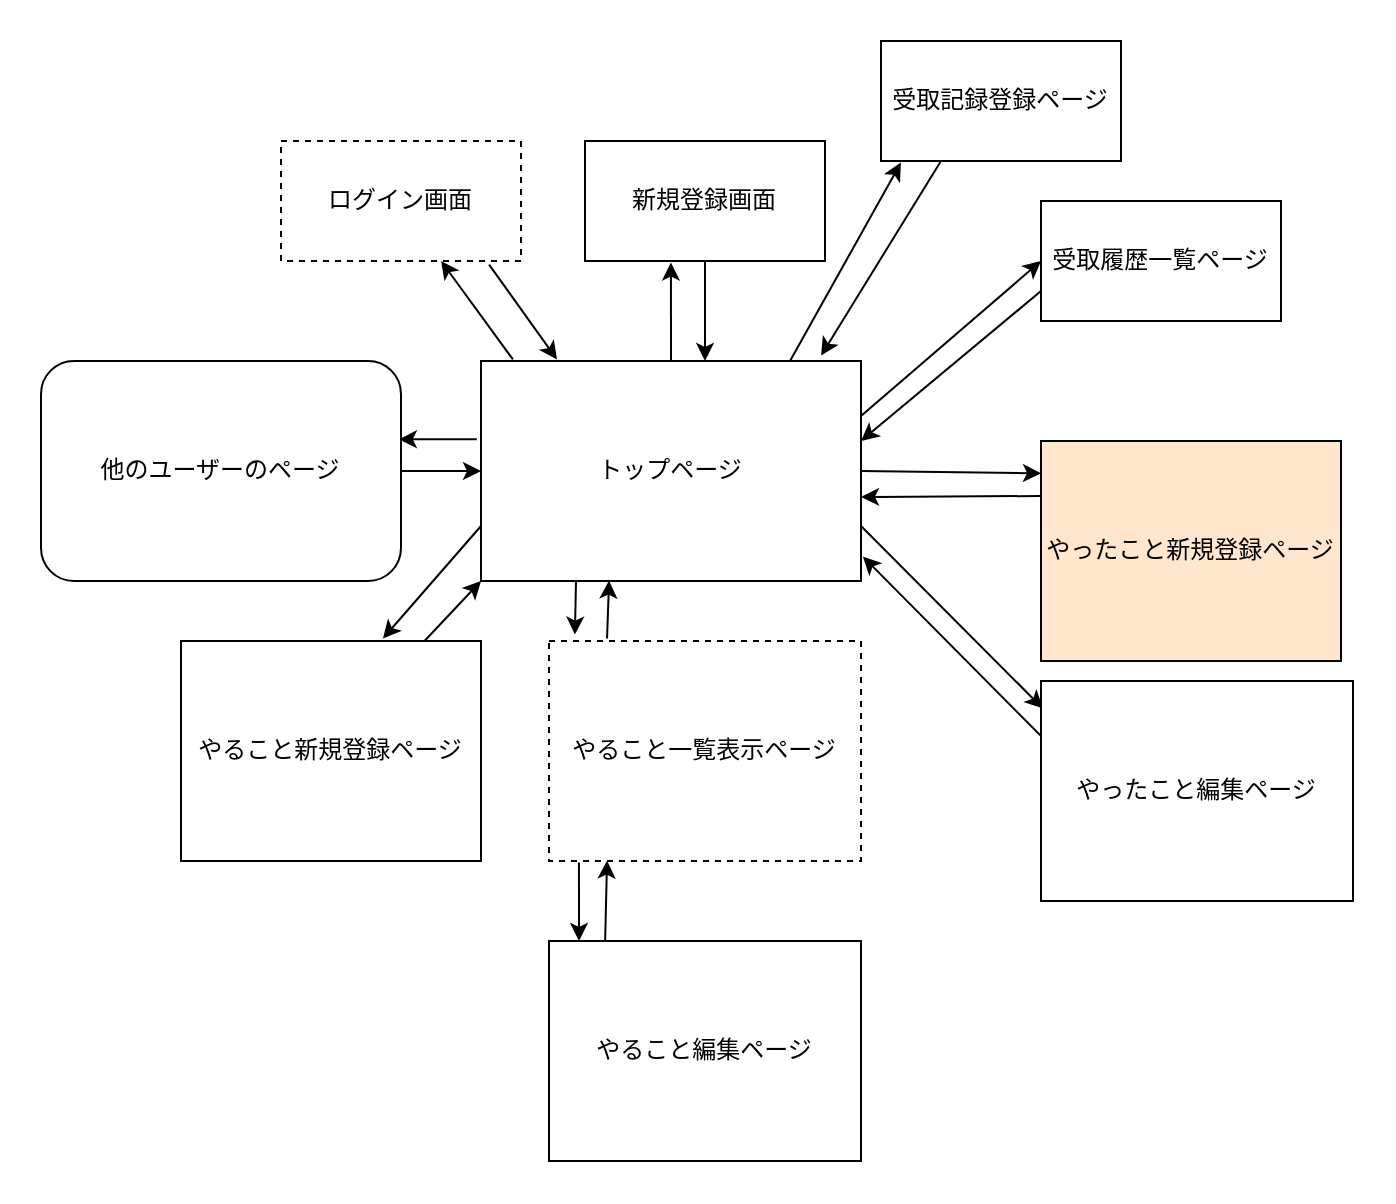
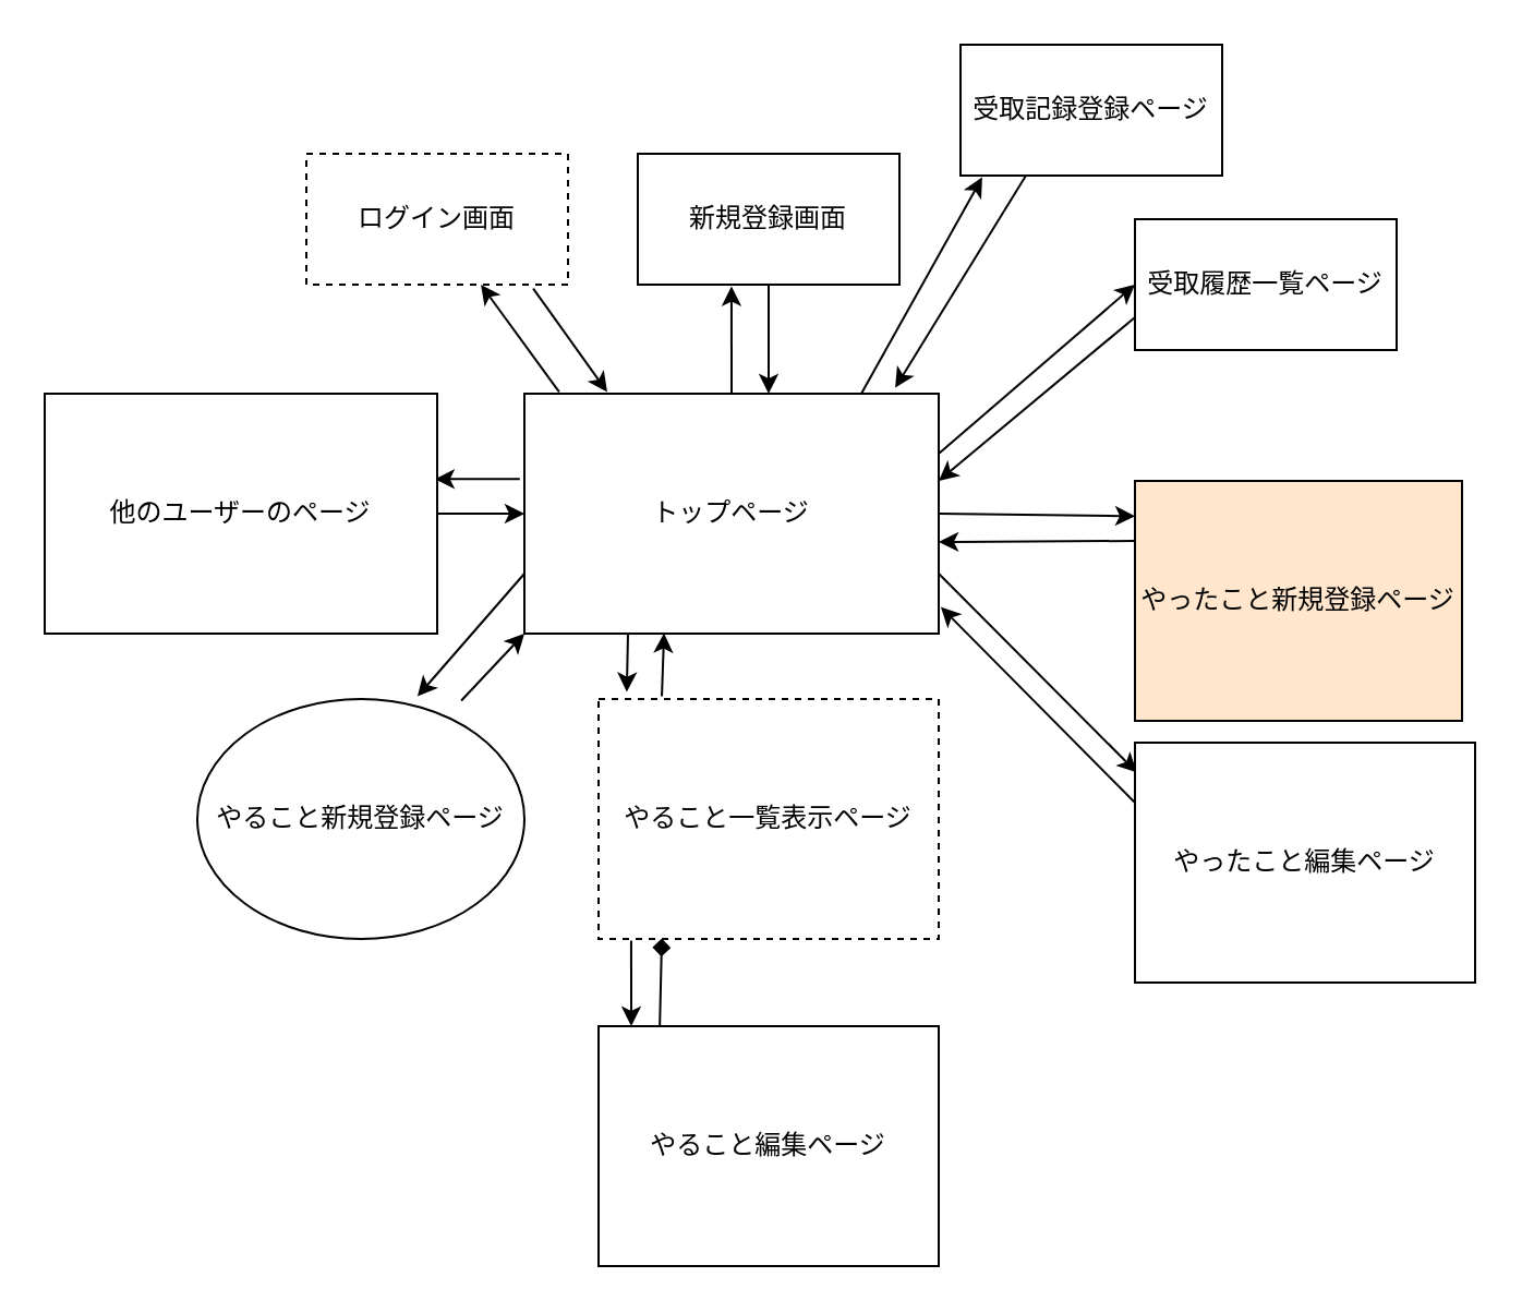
- <mxCell id="17" value="他のユーザーのページ" style="whiteSpace=wrap;html=1;rounded=1;" vertex="1" parent="1"><mxGeometry x="20" y="180" width="180" height="110" as="geometry" /></mxCell>
+ <mxCell id="17" value="他のユーザーのページ" style="rounded=0;whiteSpace=wrap;html=1;" vertex="1" parent="1"><mxGeometry x="20" y="180" width="180" height="110" as="geometry" /></mxCell>
- <mxCell id="19" value="やること新規登録ページ" style="rounded=0;whiteSpace=wrap;html=1;" vertex="1" parent="1"><mxGeometry x="90" y="320" width="150" height="110" as="geometry" /></mxCell>
+ <mxCell id="19" value="やること新規登録ページ" style="ellipse;whiteSpace=wrap;html=1;" vertex="1" parent="1"><mxGeometry x="90" y="320" width="150" height="110" as="geometry" /></mxCell>
- <mxCell id="22" style="edgeStyle=none;html=1;exitX=0.18;exitY=-0.002;exitDx=0;exitDy=0;entryX=0.186;entryY=0.998;entryDx=0;entryDy=0;entryPerimeter=0;exitPerimeter=0;" edge="1" parent="1" source="23" target="28"><mxGeometry relative="1" as="geometry" /></mxCell>
+ <mxCell id="22" style="edgeStyle=none;html=1;exitX=0.18;exitY=-0.002;exitDx=0;exitDy=0;entryX=0.186;entryY=0.998;entryDx=0;entryDy=0;entryPerimeter=0;exitPerimeter=0;endArrow=diamond;" edge="1" parent="1" source="23" target="28"><mxGeometry relative="1" as="geometry" /></mxCell>
